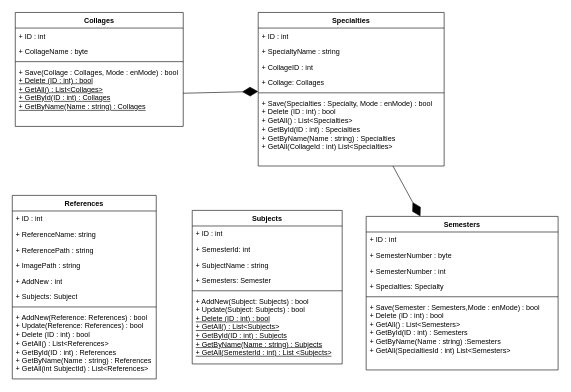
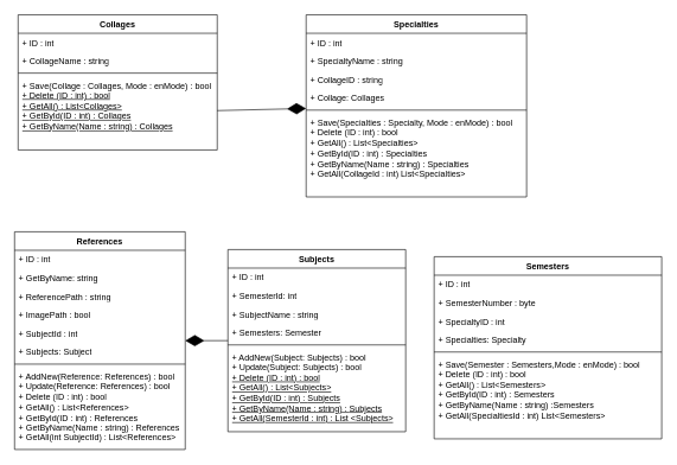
- <mxCell id="4" value="+ CollageName : byte" style="text;strokeColor=none;fillColor=none;align=left;verticalAlign=top;spacingLeft=4;spacingRight=4;overflow=hidden;rotatable=0;points=[[0,0.5],[1,0.5]];portConstraint=eastwest;whiteSpace=wrap;html=1;" parent="2" vertex="1"><mxGeometry y="52" width="280" height="26" as="geometry" /></mxCell>
+ <mxCell id="4" value="+ CollageName : string" style="text;strokeColor=none;fillColor=none;align=left;verticalAlign=top;spacingLeft=4;spacingRight=4;overflow=hidden;rotatable=0;points=[[0,0.5],[1,0.5]];portConstraint=eastwest;whiteSpace=wrap;html=1;" parent="2" vertex="1"><mxGeometry y="52" width="280" height="26" as="geometry" /></mxCell>
- <mxCell id="10" value="+ CollageID : int&lt;div&gt;&lt;br&gt;&lt;/div&gt;" style="text;strokeColor=none;fillColor=none;align=left;verticalAlign=top;spacingLeft=4;spacingRight=4;overflow=hidden;rotatable=0;points=[[0,0.5],[1,0.5]];portConstraint=eastwest;whiteSpace=wrap;html=1;" parent="7" vertex="1"><mxGeometry y="78" width="310" height="26" as="geometry" /></mxCell>
+ <mxCell id="10" value="+ CollageID : string&lt;div&gt;&lt;br&gt;&lt;/div&gt;" style="text;strokeColor=none;fillColor=none;align=left;verticalAlign=top;spacingLeft=4;spacingRight=4;overflow=hidden;rotatable=0;points=[[0,0.5],[1,0.5]];portConstraint=eastwest;whiteSpace=wrap;html=1;" parent="7" vertex="1"><mxGeometry y="78" width="310" height="26" as="geometry" /></mxCell>
- <mxCell id="38" value="" style="endArrow=diamondThin;endFill=1;endSize=24;html=1;rounded=0;" parent="1" source="7" target="14" edge="1"><mxGeometry width="160" relative="1" as="geometry"><mxPoint x="670" y="137" as="sourcePoint" /><mxPoint x="270" y="97" as="targetPoint" /></mxGeometry></mxCell>
- <mxCell id="30" value="+ ReferenceName: string" style="text;strokeColor=none;fillColor=none;align=left;verticalAlign=top;spacingLeft=4;spacingRight=4;overflow=hidden;rotatable=0;points=[[0,0.5],[1,0.5]];portConstraint=eastwest;whiteSpace=wrap;html=1;" parent="28" vertex="1"><mxGeometry y="52" width="240" height="26" as="geometry" /></mxCell>
+ <mxCell id="30" value="+ GetByName: string" style="text;strokeColor=none;fillColor=none;align=left;verticalAlign=top;spacingLeft=4;spacingRight=4;overflow=hidden;rotatable=0;points=[[0,0.5],[1,0.5]];portConstraint=eastwest;whiteSpace=wrap;html=1;" parent="28" vertex="1"><mxGeometry y="52" width="240" height="26" as="geometry" /></mxCell>
- <mxCell id="32" value="+ ImagePath : string" style="text;strokeColor=none;fillColor=none;align=left;verticalAlign=top;spacingLeft=4;spacingRight=4;overflow=hidden;rotatable=0;points=[[0,0.5],[1,0.5]];portConstraint=eastwest;whiteSpace=wrap;html=1;" parent="28" vertex="1"><mxGeometry y="104" width="240" height="26" as="geometry" /></mxCell>
+ <mxCell id="32" value="+ ImagePath : bool" style="text;strokeColor=none;fillColor=none;align=left;verticalAlign=top;spacingLeft=4;spacingRight=4;overflow=hidden;rotatable=0;points=[[0,0.5],[1,0.5]];portConstraint=eastwest;whiteSpace=wrap;html=1;" parent="28" vertex="1"><mxGeometry y="104" width="240" height="26" as="geometry" /></mxCell>
- <mxCell id="17" value="+&amp;nbsp;&lt;span style=&quot;text-align: center;&quot;&gt;SemesterNumber&lt;/span&gt;&amp;nbsp;: int" style="text;strokeColor=none;fillColor=none;align=left;verticalAlign=top;spacingLeft=4;spacingRight=4;overflow=hidden;rotatable=0;points=[[0,0.5],[1,0.5]];portConstraint=eastwest;whiteSpace=wrap;html=1;" parent="14" vertex="1"><mxGeometry y="78" width="320" height="26" as="geometry" /></mxCell>
+ <mxCell id="17" value="+&amp;nbsp;&lt;span style=&quot;text-align: center;&quot;&gt;SpecialtyID&lt;/span&gt;&amp;nbsp;: int" style="text;strokeColor=none;fillColor=none;align=left;verticalAlign=top;spacingLeft=4;spacingRight=4;overflow=hidden;rotatable=0;points=[[0,0.5],[1,0.5]];portConstraint=eastwest;whiteSpace=wrap;html=1;" parent="14" vertex="1"><mxGeometry y="78" width="320" height="26" as="geometry" /></mxCell>
- <mxCell id="33" value="+ AddNew : int" style="text;strokeColor=none;fillColor=none;align=left;verticalAlign=top;spacingLeft=4;spacingRight=4;overflow=hidden;rotatable=0;points=[[0,0.5],[1,0.5]];portConstraint=eastwest;whiteSpace=wrap;html=1;" parent="28" vertex="1"><mxGeometry y="130" width="240" height="26" as="geometry" /></mxCell>
+ <mxCell id="33" value="+ SubjectId : int" style="text;strokeColor=none;fillColor=none;align=left;verticalAlign=top;spacingLeft=4;spacingRight=4;overflow=hidden;rotatable=0;points=[[0,0.5],[1,0.5]];portConstraint=eastwest;whiteSpace=wrap;html=1;" parent="28" vertex="1"><mxGeometry y="130" width="240" height="26" as="geometry" /></mxCell>
+ <mxCell id="39" value="" style="endArrow=diamondThin;endFill=1;endSize=24;html=1;rounded=0;" parent="1" source="21" target="28" edge="1"><mxGeometry width="160" relative="1" as="geometry"><mxPoint x="10" y="96" as="sourcePoint" /><mxPoint x="-140" y="416" as="targetPoint" /></mxGeometry></mxCell>
